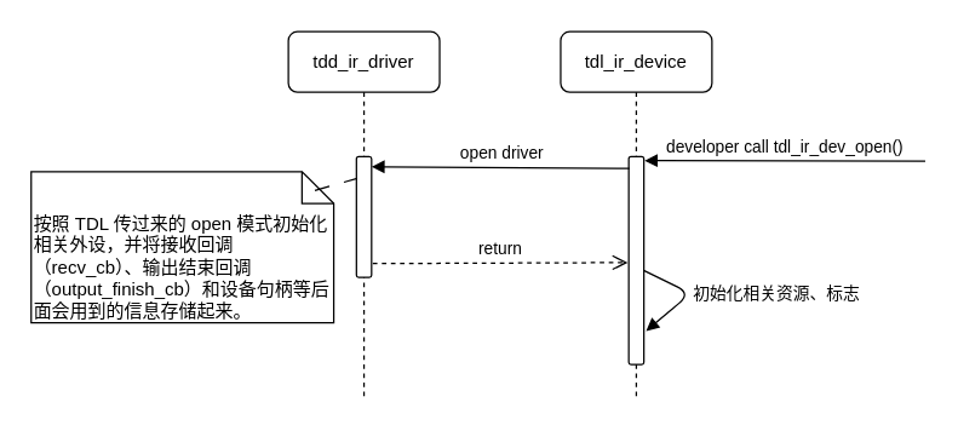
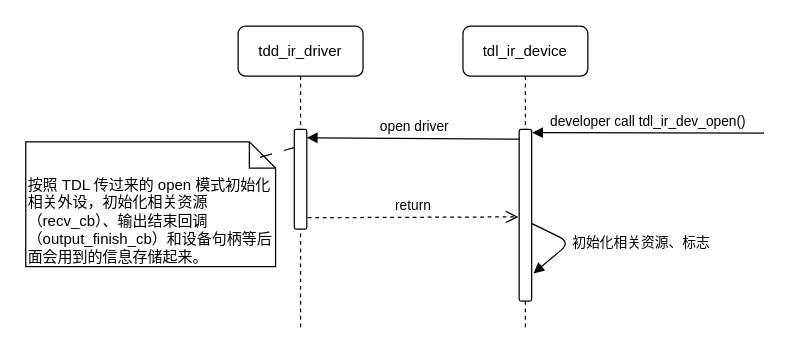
- <mxCell id="9" value="按照 TDL 传过来的 open 模式初始化相关外设，并将接收回调（recv_cb）、输出结束回调（output_finish_cb）和设备句柄等后面会用到的信息存储起来。" style="shape=note2;boundedLbl=1;whiteSpace=wrap;html=1;size=21;verticalAlign=top;align=left;rounded=1;" parent="1" vertex="1"><mxGeometry x="20" y="113" width="200" height="100" as="geometry" /></mxCell>
+ <mxCell id="9" value="按照 TDL 传过来的 open 模式初始化相关外设，初始化相关资源（recv_cb）、输出结束回调（output_finish_cb）和设备句柄等后面会用到的信息存储起来。" style="shape=note2;boundedLbl=1;whiteSpace=wrap;html=1;size=21;verticalAlign=top;align=left;rounded=1;" parent="1" vertex="1"><mxGeometry x="20" y="113" width="200" height="100" as="geometry" /></mxCell>
